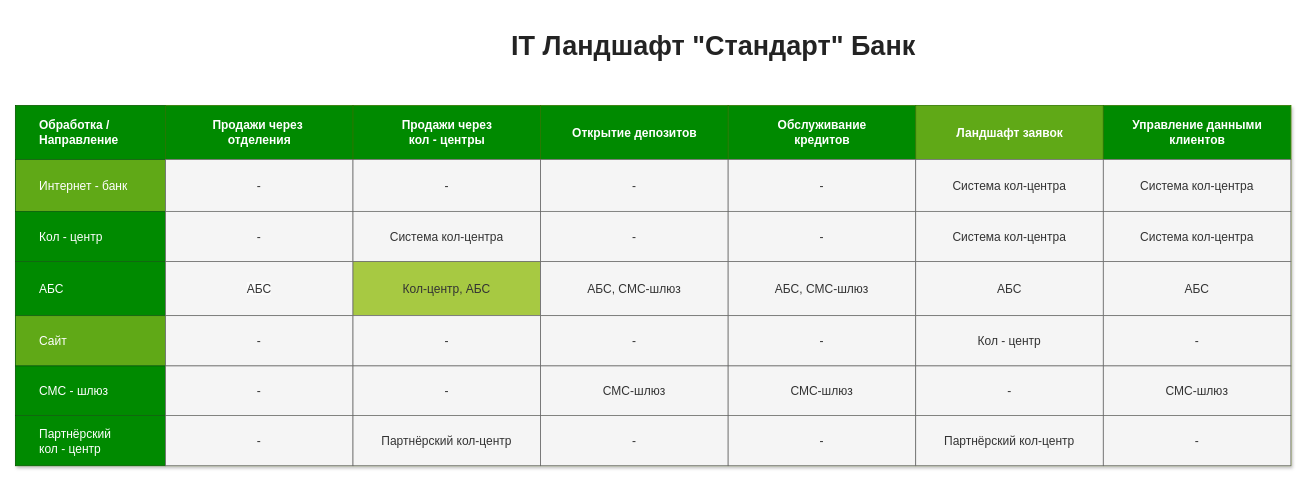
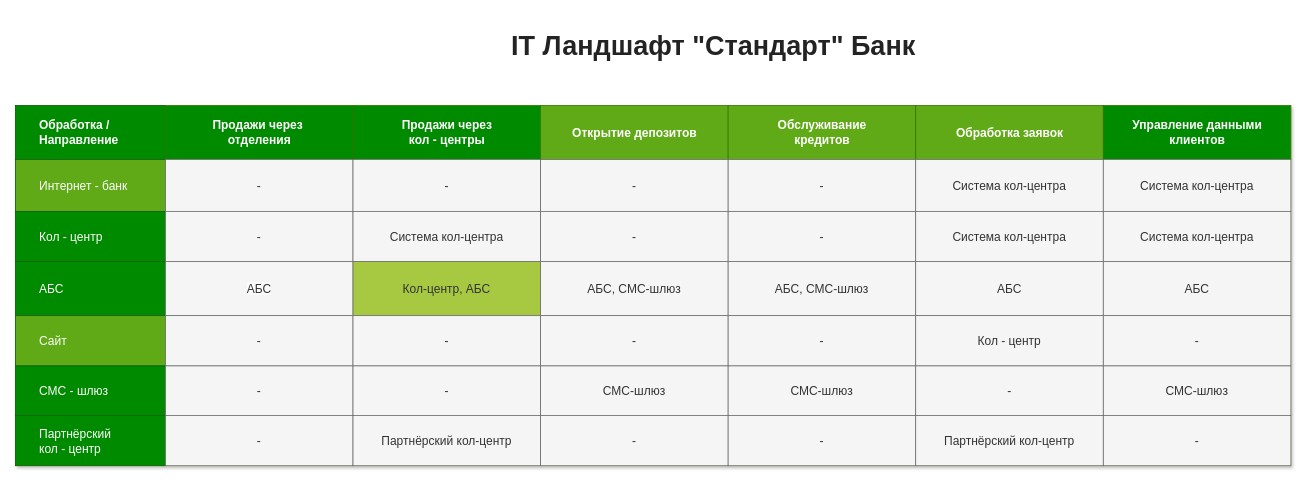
- <mxCell id="7" value="Открытие депозитов" style="connectable=0;recursiveResize=0;strokeColor=#2D7600;fillColor=#008a00;align=center;fontStyle=1;html=1;verticalAlign=middle;fontFamily=Helvetica;fontSize=16;fontColor=#ffffff;" parent="3" vertex="1"><mxGeometry x="700" width="250" height="72" as="geometry"><mxRectangle width="250" height="72" as="alternateBounds" /></mxGeometry></mxCell>
+ <mxCell id="7" value="Открытие депозитов" style="connectable=0;recursiveResize=0;strokeColor=#2D7600;fillColor=#60a917;align=center;fontStyle=1;html=1;verticalAlign=middle;fontFamily=Helvetica;fontSize=16;fontColor=#ffffff;" parent="3" vertex="1"><mxGeometry x="700" width="250" height="72" as="geometry"><mxRectangle width="250" height="72" as="alternateBounds" /></mxGeometry></mxCell>
- <mxCell id="8" value="Обслуживание&lt;div&gt;кредитов&lt;/div&gt;" style="connectable=0;recursiveResize=0;strokeColor=#2D7600;fillColor=#008a00;align=center;fontStyle=1;html=1;verticalAlign=middle;fontFamily=Helvetica;fontSize=16;fontColor=#ffffff;" parent="3" vertex="1"><mxGeometry x="950" width="250" height="72" as="geometry"><mxRectangle width="250" height="72" as="alternateBounds" /></mxGeometry></mxCell>
+ <mxCell id="8" value="Обслуживание&lt;div&gt;кредитов&lt;/div&gt;" style="connectable=0;recursiveResize=0;strokeColor=#2D7600;fillColor=#60a917;align=center;fontStyle=1;html=1;verticalAlign=middle;fontFamily=Helvetica;fontSize=16;fontColor=#ffffff;" parent="3" vertex="1"><mxGeometry x="950" width="250" height="72" as="geometry"><mxRectangle width="250" height="72" as="alternateBounds" /></mxGeometry></mxCell>
- <mxCell id="9" value="Ландшафт заявок" style="connectable=0;recursiveResize=0;strokeColor=#2D7600;fillColor=#60a917;align=center;fontStyle=1;html=1;verticalAlign=middle;fontFamily=Helvetica;fontSize=16;fontColor=#ffffff;" parent="3" vertex="1"><mxGeometry x="1200" width="250" height="72" as="geometry"><mxRectangle width="250" height="72" as="alternateBounds" /></mxGeometry></mxCell>
+ <mxCell id="9" value="Обработка заявок" style="connectable=0;recursiveResize=0;strokeColor=#2D7600;fillColor=#60a917;align=center;fontStyle=1;html=1;verticalAlign=middle;fontFamily=Helvetica;fontSize=16;fontColor=#ffffff;" parent="3" vertex="1"><mxGeometry x="1200" width="250" height="72" as="geometry"><mxRectangle width="250" height="72" as="alternateBounds" /></mxGeometry></mxCell>
